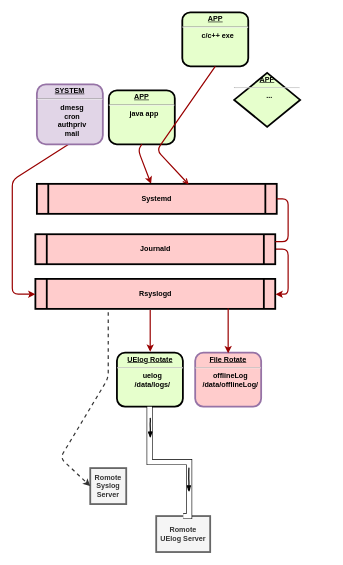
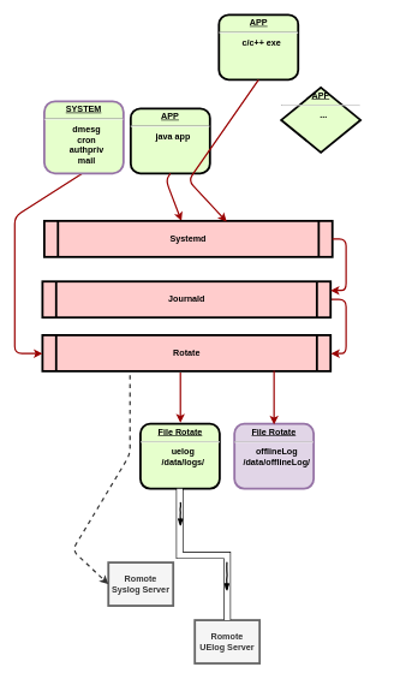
- <mxCell id="24" value="&lt;p style=&quot;margin: 0px ; margin-top: 4px ; text-align: center ; text-decoration: underline&quot;&gt;SYSTEM&lt;/p&gt;&lt;hr&gt;&lt;p style=&quot;margin: 0px ; margin-left: 8px&quot;&gt;dmesg&lt;/p&gt;&lt;p style=&quot;margin: 0px ; margin-left: 8px&quot;&gt;cron&lt;/p&gt;&lt;p style=&quot;margin: 0px ; margin-left: 8px&quot;&gt;authpriv&lt;br&gt;&lt;/p&gt;&lt;p style=&quot;margin: 0px ; margin-left: 8px&quot;&gt;mail&lt;br&gt;&lt;/p&gt;" style="verticalAlign=middle;align=center;overflow=fill;fontSize=12;fontFamily=Helvetica;html=1;rounded=1;fontStyle=1;strokeWidth=3;fillColor=#e1d5e7;strokeColor=#9673a6;" vertex="1" parent="1"><mxGeometry x="61" y="140" width="110" height="100" as="geometry" /></mxCell>
+ <mxCell id="24" value="&lt;p style=&quot;margin: 0px ; margin-top: 4px ; text-align: center ; text-decoration: underline&quot;&gt;SYSTEM&lt;/p&gt;&lt;hr&gt;&lt;p style=&quot;margin: 0px ; margin-left: 8px&quot;&gt;dmesg&lt;/p&gt;&lt;p style=&quot;margin: 0px ; margin-left: 8px&quot;&gt;cron&lt;/p&gt;&lt;p style=&quot;margin: 0px ; margin-left: 8px&quot;&gt;authpriv&lt;br&gt;&lt;/p&gt;&lt;p style=&quot;margin: 0px ; margin-left: 8px&quot;&gt;mail&lt;br&gt;&lt;/p&gt;" style="verticalAlign=middle;align=center;overflow=fill;fontSize=12;fontFamily=Helvetica;html=1;rounded=1;fontStyle=1;strokeWidth=3;fillColor=#e6ffcc;strokeColor=#9673a6;" vertex="1" parent="1"><mxGeometry x="61" y="140" width="110" height="100" as="geometry" /></mxCell>
- <mxCell id="16" value="" style="edgeStyle=none;noEdgeStyle=1;strokeColor=#990000;strokeWidth=2;exitX=0.5;exitY=1;exitDx=0;exitDy=0;entryX=0.633;entryY=0.02;entryDx=0;entryDy=0;entryPerimeter=0;endArrow=open;" edge="1" parent="1" source="15" target="12"><mxGeometry width="100" height="100" relative="1" as="geometry"><mxPoint x="364.5" y="180" as="sourcePoint" /><mxPoint x="385.219" y="301" as="targetPoint" /><Array as="points"><mxPoint x="261" y="250" /></Array></mxGeometry></mxCell>
+ <mxCell id="16" value="" style="edgeStyle=none;noEdgeStyle=1;strokeColor=#990000;strokeWidth=2;exitX=0.5;exitY=1;exitDx=0;exitDy=0;entryX=0.633;entryY=0.02;entryDx=0;entryDy=0;entryPerimeter=0;" edge="1" parent="1" source="15" target="12"><mxGeometry width="100" height="100" relative="1" as="geometry"><mxPoint x="364.5" y="180" as="sourcePoint" /><mxPoint x="385.219" y="301" as="targetPoint" /><Array as="points"><mxPoint x="261" y="250" /></Array></mxGeometry></mxCell>
- <mxCell id="14" value="" style="edgeStyle=elbowEdgeStyle;elbow=horizontal;strokeColor=#990000;strokeWidth=2;exitX=1;exitY=0.5;exitDx=0;exitDy=0;entryX=1;entryY=0.25;entryDx=0;entryDy=0;endArrow=none;" edge="1" parent="1" source="12" target="13"><mxGeometry width="100" height="100" relative="1" as="geometry"><mxPoint x="500" y="334" as="sourcePoint" /><mxPoint x="500" y="400" as="targetPoint" /><Array as="points"><mxPoint x="480" y="370" /><mxPoint x="322.5" y="258.5" /></Array></mxGeometry></mxCell>
+ <mxCell id="14" value="" style="edgeStyle=elbowEdgeStyle;elbow=horizontal;strokeColor=#990000;strokeWidth=2;exitX=1;exitY=0.5;exitDx=0;exitDy=0;entryX=1;entryY=0.25;entryDx=0;entryDy=0;" edge="1" parent="1" source="12" target="13"><mxGeometry width="100" height="100" relative="1" as="geometry"><mxPoint x="500" y="334" as="sourcePoint" /><mxPoint x="500" y="400" as="targetPoint" /><Array as="points"><mxPoint x="480" y="370" /><mxPoint x="322.5" y="258.5" /></Array></mxGeometry></mxCell>
- <mxCell id="3" value="Rsyslogd" style="shape=process;whiteSpace=wrap;align=center;verticalAlign=middle;size=0.048;fontStyle=1;strokeWidth=3;fillColor=#FFCCCC" parent="1" vertex="1"><mxGeometry x="58.5" y="464.5" width="400" height="50" as="geometry" /></mxCell>
+ <mxCell id="3" value="Rotate" style="shape=process;whiteSpace=wrap;align=center;verticalAlign=middle;size=0.048;fontStyle=1;strokeWidth=3;fillColor=#FFCCCC" parent="1" vertex="1"><mxGeometry x="58.5" y="464.5" width="400" height="50" as="geometry" /></mxCell>
- <mxCell id="7" value="&lt;p style=&quot;margin: 0px ; margin-top: 4px ; text-align: center ; text-decoration: underline&quot;&gt;&lt;strong&gt;UElog Rotate&lt;/strong&gt;&lt;/p&gt;&lt;hr&gt;&lt;p style=&quot;margin: 0px ; margin-left: 8px&quot;&gt;uelog&lt;/p&gt;&lt;p style=&quot;margin: 0px ; margin-left: 8px&quot;&gt;/data/logs/&lt;/p&gt;" style="verticalAlign=middle;align=center;overflow=fill;fontSize=12;fontFamily=Helvetica;html=1;rounded=1;fontStyle=1;strokeWidth=3;fillColor=#E6FFCC" parent="1" vertex="1"><mxGeometry x="194.5" y="587.5" width="110" height="90" as="geometry" /></mxCell>
+ <mxCell id="7" value="&lt;p style=&quot;margin: 0px ; margin-top: 4px ; text-align: center ; text-decoration: underline&quot;&gt;&lt;strong&gt;File Rotate&lt;/strong&gt;&lt;/p&gt;&lt;hr&gt;&lt;p style=&quot;margin: 0px ; margin-left: 8px&quot;&gt;uelog&lt;/p&gt;&lt;p style=&quot;margin: 0px ; margin-left: 8px&quot;&gt;/data/logs/&lt;/p&gt;" style="verticalAlign=middle;align=center;overflow=fill;fontSize=12;fontFamily=Helvetica;html=1;rounded=1;fontStyle=1;strokeWidth=3;fillColor=#E6FFCC" parent="1" vertex="1"><mxGeometry x="194.5" y="587.5" width="110" height="90" as="geometry" /></mxCell>
- <mxCell id="4" value="&lt;p style=&quot;margin: 0px ; margin-top: 4px ; text-align: center ; text-decoration: underline&quot;&gt;&lt;strong&gt;File Rotate&lt;/strong&gt;&lt;/p&gt;&lt;hr&gt;&lt;p style=&quot;margin: 0px ; margin-left: 8px&quot;&gt;offlineLog&lt;/p&gt;&lt;p style=&quot;margin: 0px ; margin-left: 8px&quot;&gt;/data/offlineLog/&lt;/p&gt;" style="verticalAlign=middle;align=center;overflow=fill;fontSize=12;fontFamily=Helvetica;html=1;rounded=1;fontStyle=1;strokeWidth=3;fillColor=#ffcccc;strokeColor=#9673a6;" parent="1" vertex="1"><mxGeometry x="325" y="587.5" width="110" height="90" as="geometry" /></mxCell>
+ <mxCell id="4" value="&lt;p style=&quot;margin: 0px ; margin-top: 4px ; text-align: center ; text-decoration: underline&quot;&gt;&lt;strong&gt;File Rotate&lt;/strong&gt;&lt;/p&gt;&lt;hr&gt;&lt;p style=&quot;margin: 0px ; margin-left: 8px&quot;&gt;offlineLog&lt;/p&gt;&lt;p style=&quot;margin: 0px ; margin-left: 8px&quot;&gt;/data/offlineLog/&lt;/p&gt;" style="verticalAlign=middle;align=center;overflow=fill;fontSize=12;fontFamily=Helvetica;html=1;rounded=1;fontStyle=1;strokeWidth=3;fillColor=#e1d5e7;strokeColor=#9673a6;" parent="1" vertex="1"><mxGeometry x="325" y="587.5" width="110" height="90" as="geometry" /></mxCell>
- <mxCell id="5" value="Romote&#10;Syslog Server" style="whiteSpace=wrap;align=center;verticalAlign=middle;fontStyle=1;strokeWidth=3;fillColor=#f5f5f5;strokeColor=#666666;fontColor=#333333;" parent="1" vertex="1"><mxGeometry x="150" y="780" width="60" height="60" as="geometry" /></mxCell>
+ <mxCell id="5" value="Romote&#10;Syslog Server" style="whiteSpace=wrap;align=center;verticalAlign=middle;fontStyle=1;strokeWidth=3;fillColor=#f5f5f5;strokeColor=#666666;fontColor=#333333;" parent="1" vertex="1"><mxGeometry x="150" y="780" width="90" height="60" as="geometry" /></mxCell>
- <mxCell id="20" value="Romote&#10;UElog Server" style="whiteSpace=wrap;align=center;verticalAlign=middle;fontStyle=1;strokeWidth=3;fillColor=#f5f5f5;strokeColor=#666666;fontColor=#333333;" vertex="1" parent="1"><mxGeometry x="260" y="860" width="90" height="60" as="geometry" /></mxCell>
+ <mxCell id="20" value="Romote&#10;UElog Server" style="whiteSpace=wrap;align=center;verticalAlign=middle;fontStyle=1;strokeWidth=3;fillColor=#f5f5f5;strokeColor=#666666;fontColor=#333333;" vertex="1" parent="1"><mxGeometry x="270" y="860" width="90" height="60" as="geometry" /></mxCell>
